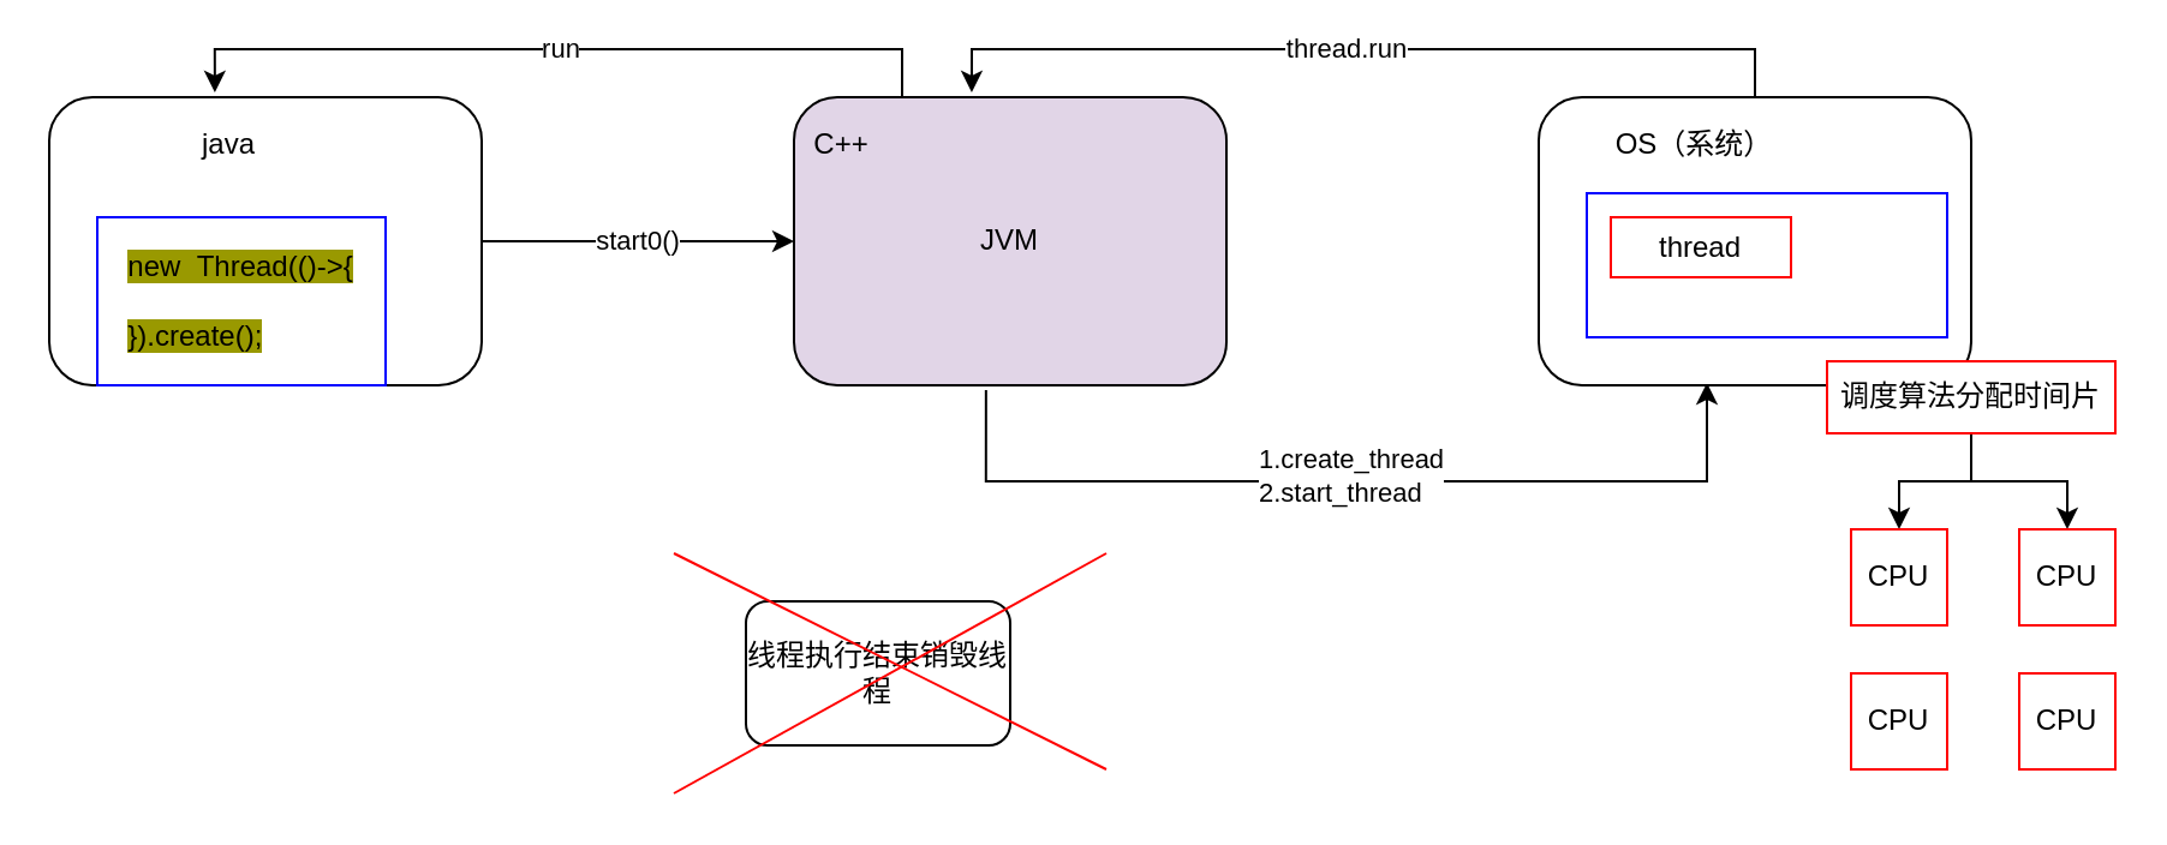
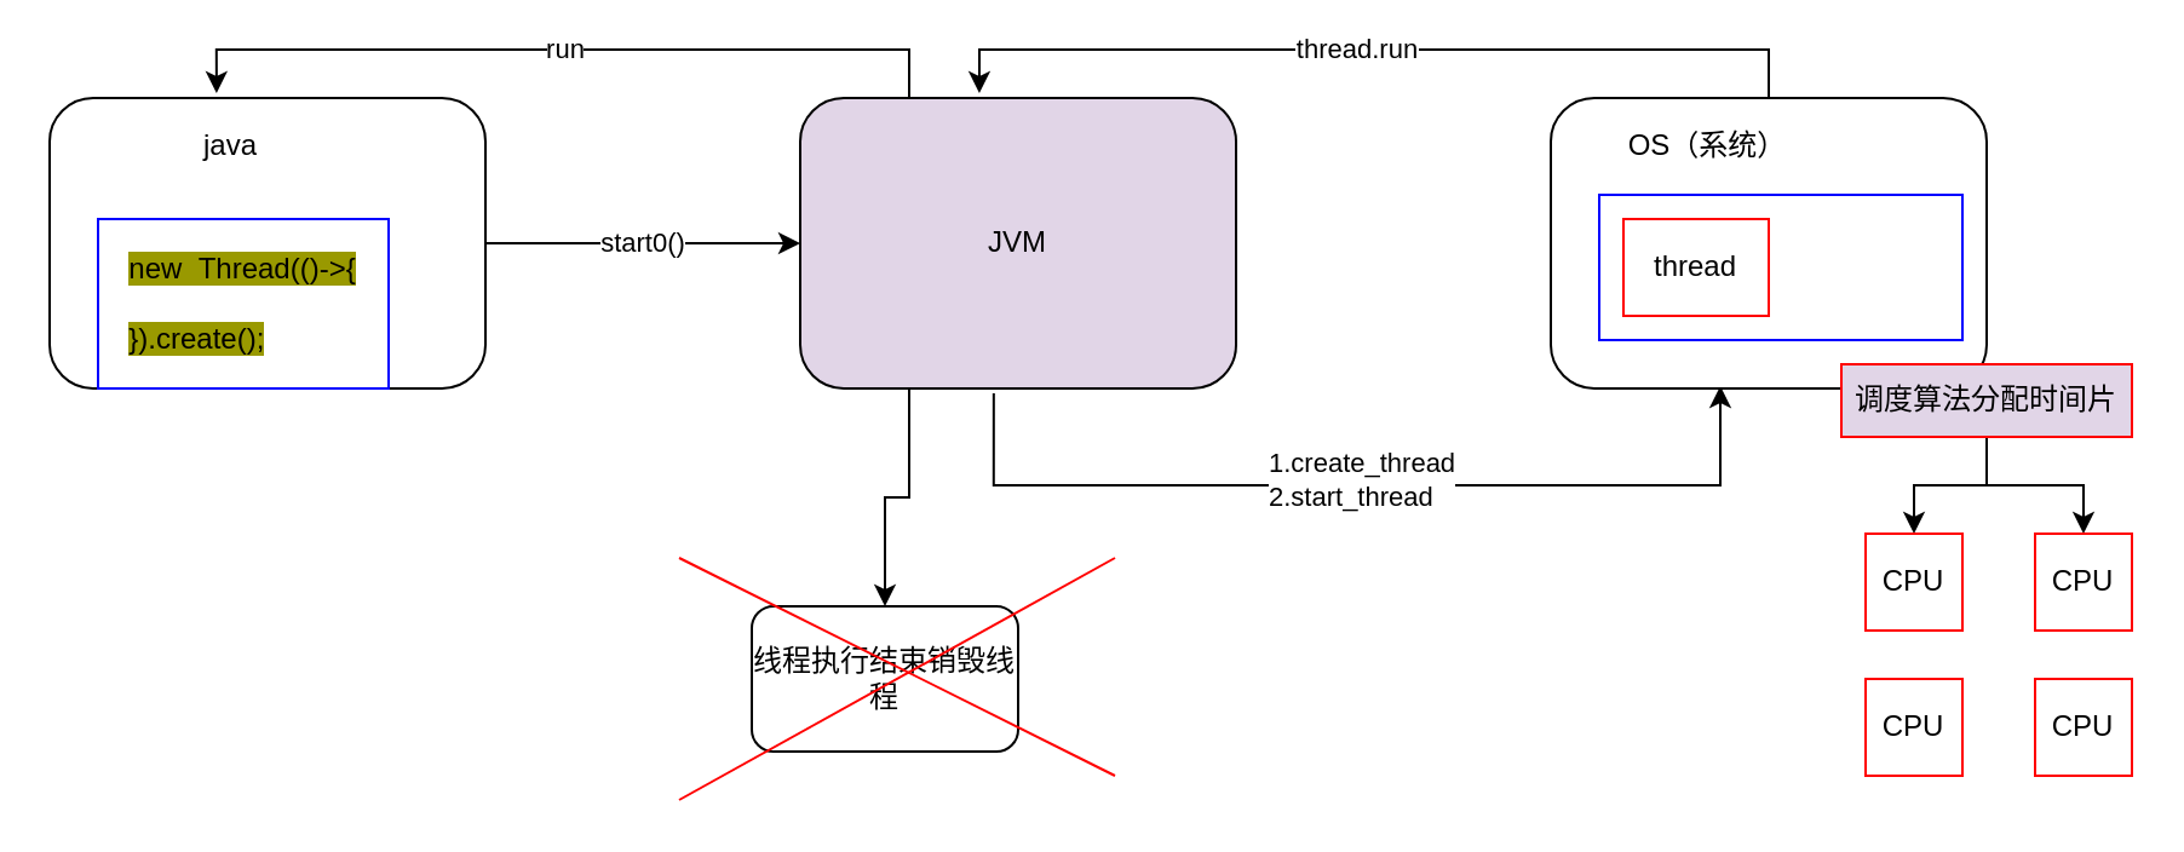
- <mxCell id="14" value="C++" style="text;html=1;strokeColor=none;fillColor=none;align=center;verticalAlign=middle;whiteSpace=wrap;rounded=0;" vertex="1" parent="1"><mxGeometry x="330" y="50" width="40" height="20" as="geometry" /></mxCell>
- <mxCell id="17" value="thread" style="rounded=0;whiteSpace=wrap;html=1;strokeColor=#FF0000;" vertex="1" parent="1"><mxGeometry x="670" y="90" width="75" height="25" as="geometry" /></mxCell>
+ <mxCell id="17" value="thread" style="rounded=0;whiteSpace=wrap;html=1;strokeColor=#FF0000;" vertex="1" parent="1"><mxGeometry x="670" y="90" width="60" height="40" as="geometry" /></mxCell>
- <mxCell id="20" value="调度算法分配时间片" style="rounded=0;whiteSpace=wrap;html=1;strokeColor=#FF0000;" vertex="1" parent="1"><mxGeometry x="760" y="150" width="120" height="30" as="geometry" /></mxCell>
+ <mxCell id="20" value="调度算法分配时间片" style="rounded=0;whiteSpace=wrap;html=1;strokeColor=#FF0000;fillColor=#e1d5e7;" vertex="1" parent="1"><mxGeometry x="760" y="150" width="120" height="30" as="geometry" /></mxCell>
+ <mxCell id="7" style="edgeStyle=orthogonalEdgeStyle;rounded=0;orthogonalLoop=1;jettySize=auto;html=1;entryX=0.5;entryY=0;entryDx=0;entryDy=0;exitX=0.25;exitY=1;exitDx=0;exitDy=0;" edge="1" parent="1" source="8" target="25"><mxGeometry relative="1" as="geometry" /></mxCell>
